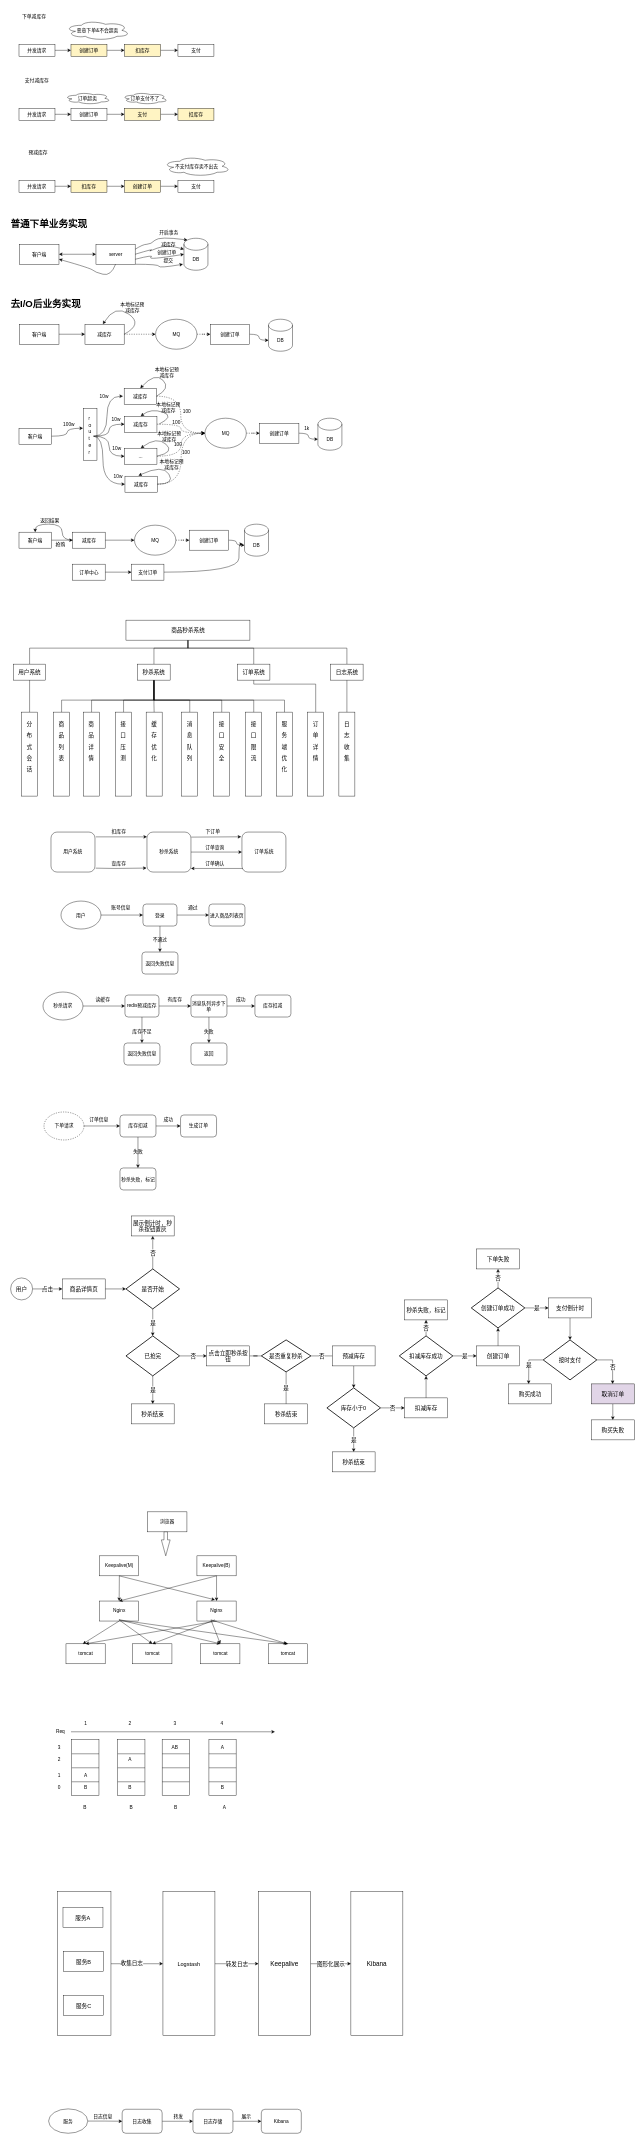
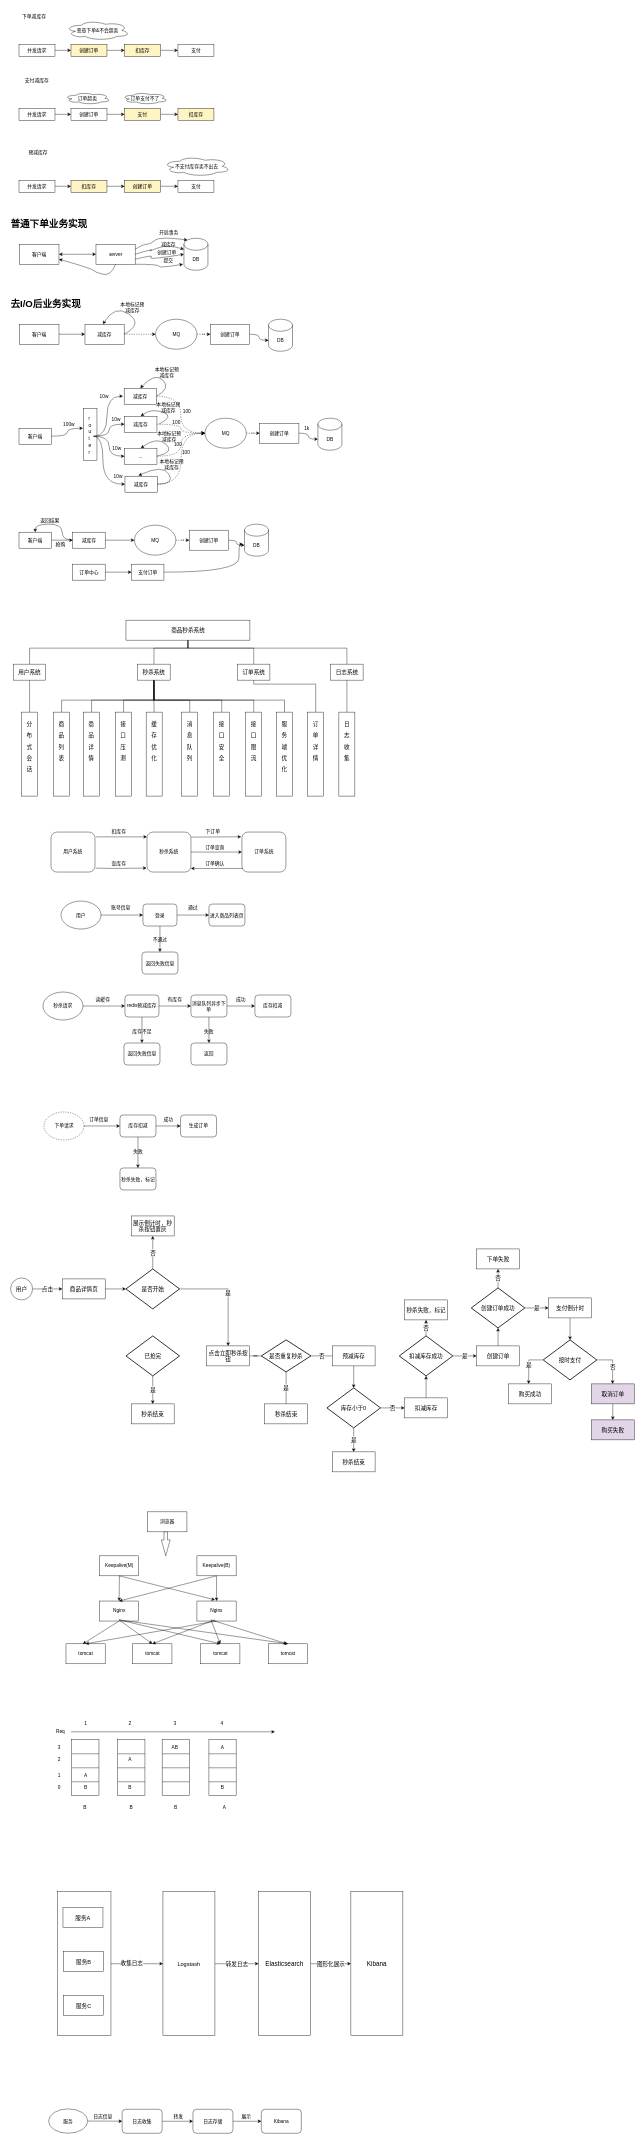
- <mxCell id="193" value="是" style="edgeStyle=orthogonalEdgeStyle;rounded=0;orthogonalLoop=1;jettySize=auto;html=1;fontSize=14;" parent="1" source="194" target="198" edge="1"><mxGeometry relative="1" as="geometry" /></mxCell>
+ <mxCell id="193" value="是" style="edgeStyle=orthogonalEdgeStyle;rounded=0;orthogonalLoop=1;jettySize=auto;html=1;fontSize=14;" parent="1" source="194" target="201" edge="1"><mxGeometry relative="1" as="geometry" /></mxCell>
- <mxCell id="197" value="否" style="edgeStyle=orthogonalEdgeStyle;rounded=0;orthogonalLoop=1;jettySize=auto;html=1;fontSize=14;" parent="1" source="198" target="201" edge="1"><mxGeometry relative="1" as="geometry" /></mxCell>
- <mxCell id="229" value="&lt;span style=&quot;font-size: 14px&quot;&gt;购买失败&lt;/span&gt;" style="rounded=0;whiteSpace=wrap;html=1;" parent="1" vertex="1"><mxGeometry x="1478.5" y="3550" width="107" height="50" as="geometry" /></mxCell>
+ <mxCell id="229" value="&lt;span style=&quot;font-size: 14px&quot;&gt;购买失败&lt;/span&gt;" style="rounded=0;whiteSpace=wrap;html=1;fillColor=#e1d5e7;" parent="1" vertex="1"><mxGeometry x="1478.5" y="3550" width="107" height="50" as="geometry" /></mxCell>
- <mxCell id="317" value="&lt;span lang=&quot;EN-US&quot; style=&quot;font-size: 12.0pt&quot;&gt;Keepalive&lt;/span&gt;" style="rounded=0;whiteSpace=wrap;html=1;fontSize=14;" parent="1" vertex="1"><mxGeometry x="646" y="4730" width="130" height="360" as="geometry" /></mxCell>
+ <mxCell id="317" value="&lt;span lang=&quot;EN-US&quot; style=&quot;font-size: 12.0pt&quot;&gt;Elasticsearch&lt;/span&gt;" style="rounded=0;whiteSpace=wrap;html=1;fontSize=14;" parent="1" vertex="1"><mxGeometry x="646" y="4730" width="130" height="360" as="geometry" /></mxCell>
